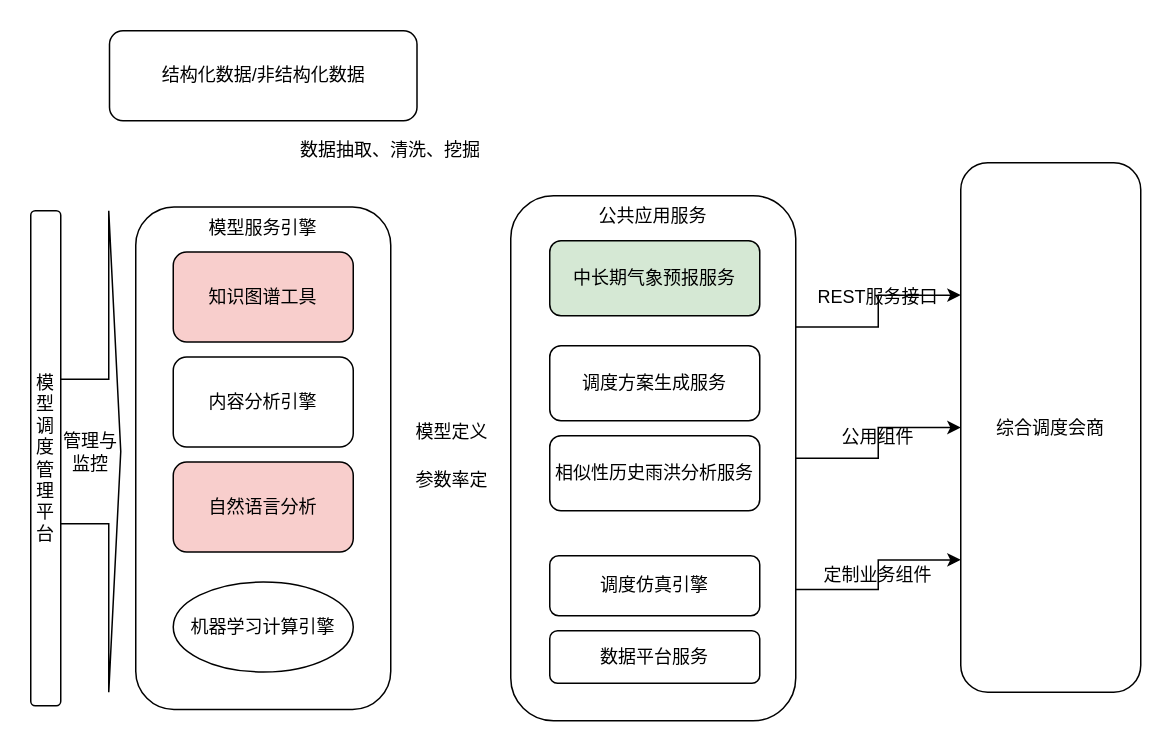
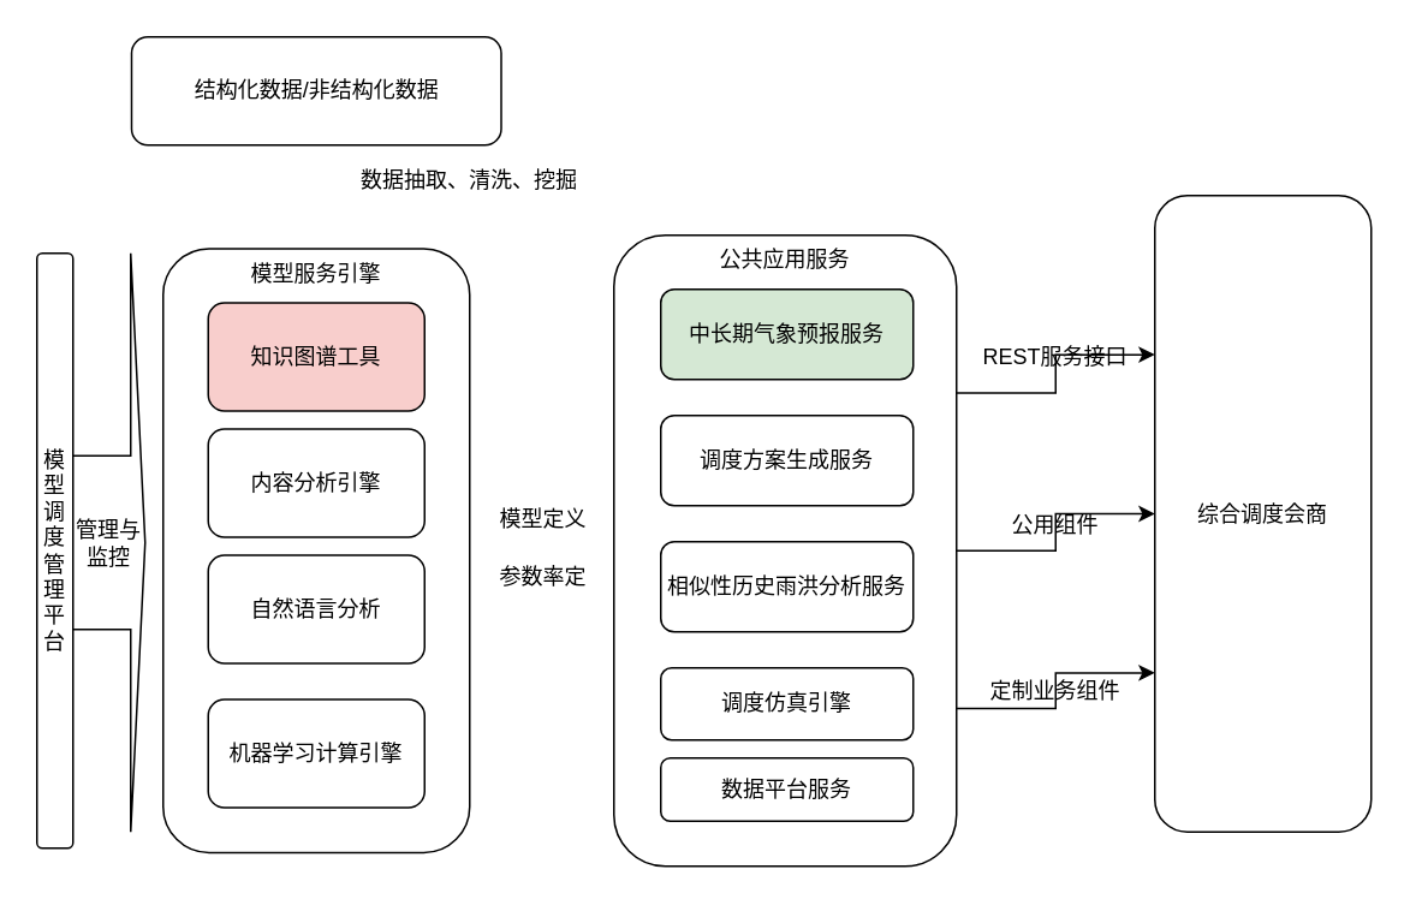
- <mxCell id="11" value="相似性历史雨洪分析服务" style="rounded=1;whiteSpace=wrap;html=1;" vertex="1" parent="1"><mxGeometry x="366" y="290" width="140" height="50" as="geometry" /></mxCell>
+ <mxCell id="11" value="相似性历史雨洪分析服务" style="rounded=1;whiteSpace=wrap;html=1;" vertex="1" parent="1"><mxGeometry x="366" y="300" width="140" height="50" as="geometry" /></mxCell>
- <mxCell id="16" value="自然语言分析" style="rounded=1;whiteSpace=wrap;html=1;fillColor=#f8cecc;" vertex="1" parent="1"><mxGeometry x="115" y="307.5" width="120" height="60" as="geometry" /></mxCell>
+ <mxCell id="16" value="自然语言分析" style="rounded=1;whiteSpace=wrap;html=1;" vertex="1" parent="1"><mxGeometry x="115" y="307.5" width="120" height="60" as="geometry" /></mxCell>
- <mxCell id="17" value="机器学习计算引擎" style="ellipse;whiteSpace=wrap;html=1;" vertex="1" parent="1"><mxGeometry x="115" y="387.5" width="120" height="60" as="geometry" /></mxCell>
+ <mxCell id="17" value="机器学习计算引擎" style="rounded=1;whiteSpace=wrap;html=1;" vertex="1" parent="1"><mxGeometry x="115" y="387.5" width="120" height="60" as="geometry" /></mxCell>
